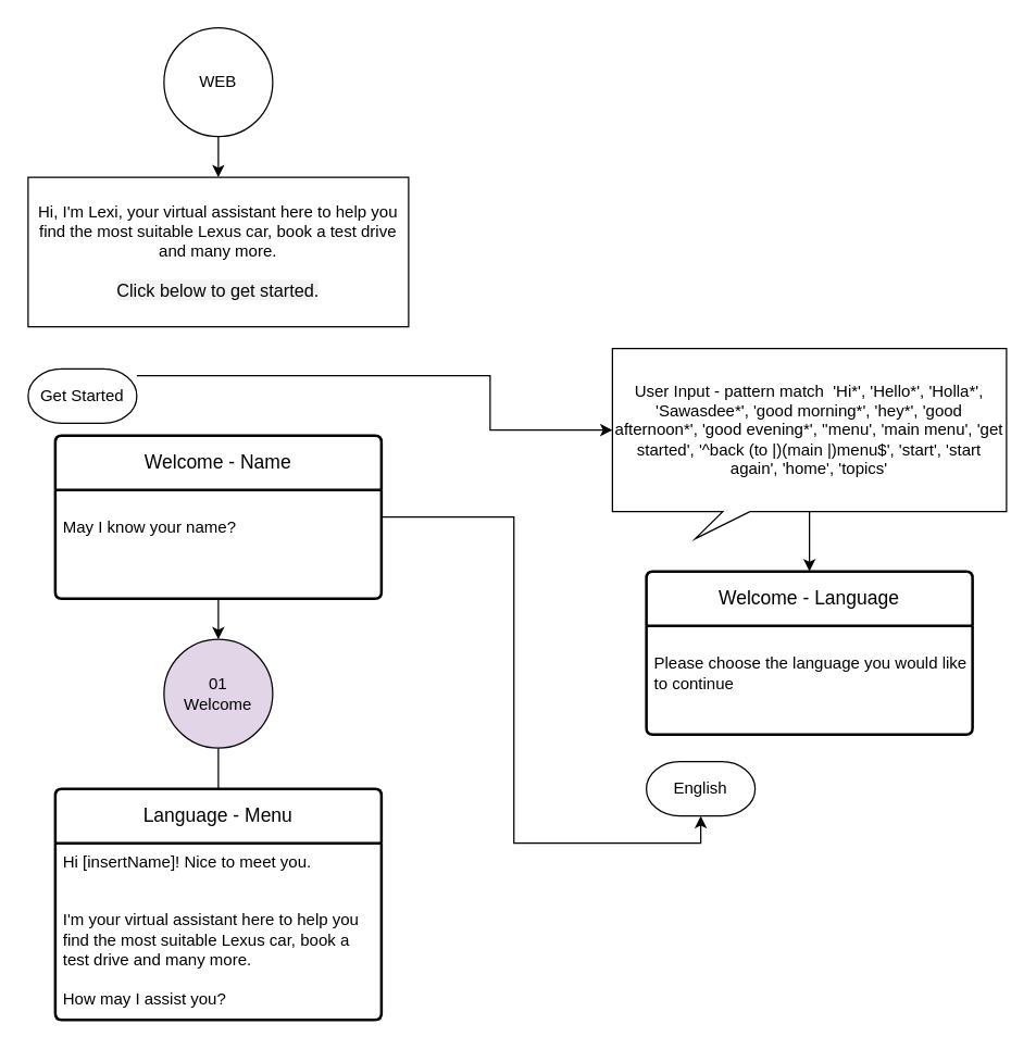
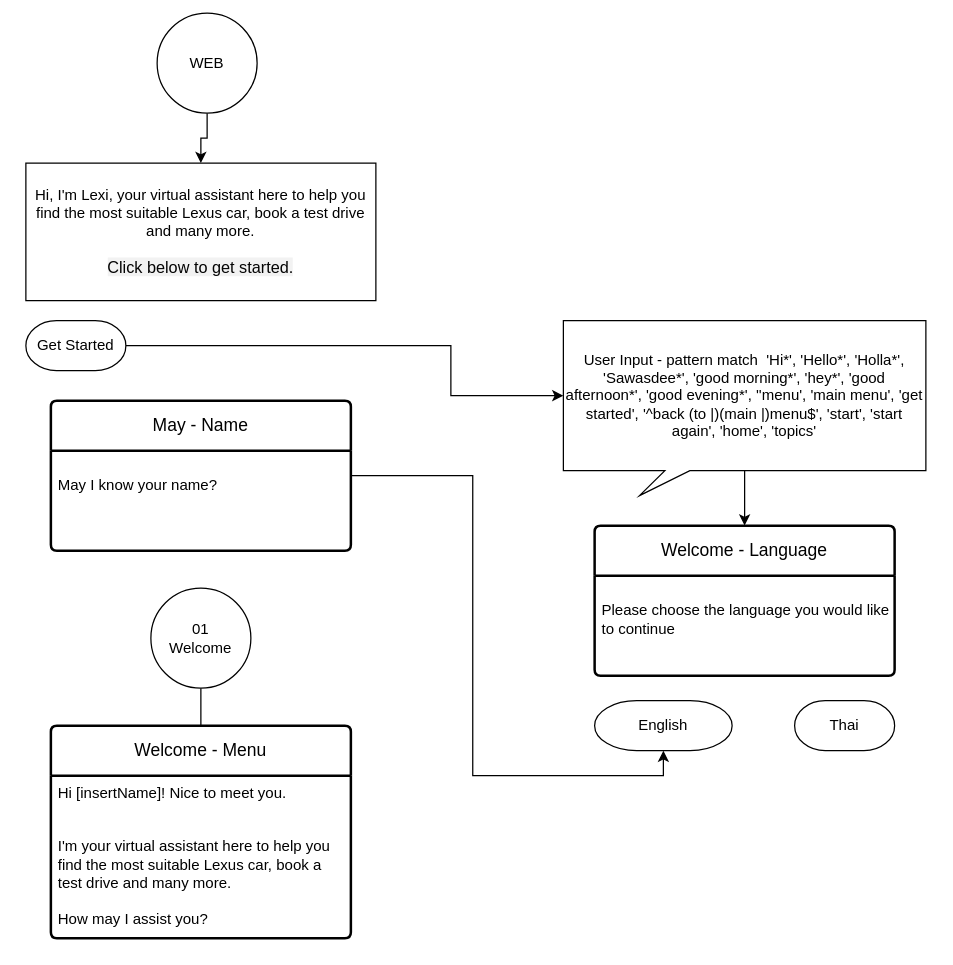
- <mxCell id="3" value="WEB" style="ellipse;whiteSpace=wrap;html=1;aspect=fixed;" vertex="1" parent="1"><mxGeometry x="120" y="20" width="80" height="80" as="geometry" /></mxCell>
+ <mxCell id="3" value="WEB" style="ellipse;whiteSpace=wrap;html=1;aspect=fixed;" vertex="1" parent="1"><mxGeometry x="125" y="10" width="80" height="80" as="geometry" /></mxCell>
- <mxCell id="5" value="Get Started" style="strokeWidth=1;html=1;shape=mxgraph.flowchart.terminator;whiteSpace=wrap;" vertex="1" parent="1"><mxGeometry x="20" y="271" width="80" height="40" as="geometry" /></mxCell>
+ <mxCell id="5" value="Get Started" style="strokeWidth=1;html=1;shape=mxgraph.flowchart.terminator;whiteSpace=wrap;" vertex="1" parent="1"><mxGeometry x="20" y="256" width="80" height="40" as="geometry" /></mxCell>
- <mxCell id="16" value="Welcome - Name" style="swimlane;childLayout=stackLayout;horizontal=1;startSize=40;horizontalStack=0;rounded=1;fontSize=14;fontStyle=0;strokeWidth=2;resizeParent=0;resizeLast=1;shadow=0;dashed=0;align=center;arcSize=4;whiteSpace=wrap;html=1;" vertex="1" parent="1"><mxGeometry x="40" y="320" width="240" height="120" as="geometry" /></mxCell>
+ <mxCell id="16" value="May - Name" style="swimlane;childLayout=stackLayout;horizontal=1;startSize=40;horizontalStack=0;rounded=1;fontSize=14;fontStyle=0;strokeWidth=2;resizeParent=0;resizeLast=1;shadow=0;dashed=0;align=center;arcSize=4;whiteSpace=wrap;html=1;" vertex="1" parent="1"><mxGeometry x="40" y="320" width="240" height="120" as="geometry" /></mxCell>
- <mxCell id="19" style="edgeStyle=orthogonalEdgeStyle;rounded=0;orthogonalLoop=1;jettySize=auto;html=1;entryX=0.5;entryY=0;entryDx=0;entryDy=0;" edge="1" parent="1" source="17" target="11"><mxGeometry relative="1" as="geometry" /></mxCell>
- <mxCell id="11" value="01&lt;br&gt;Welcome" style="ellipse;whiteSpace=wrap;html=1;aspect=fixed;fillColor=#e1d5e7;" vertex="1" parent="1"><mxGeometry x="120" y="470" width="80" height="80" as="geometry" /></mxCell>
+ <mxCell id="11" value="01&lt;br&gt;Welcome" style="ellipse;whiteSpace=wrap;html=1;aspect=fixed;" vertex="1" parent="1"><mxGeometry x="120" y="470" width="80" height="80" as="geometry" /></mxCell>
- <mxCell id="8" value="English" style="strokeWidth=1;html=1;shape=mxgraph.flowchart.terminator;whiteSpace=wrap;" vertex="1" parent="1"><mxGeometry x="475" y="560" width="80" height="40" as="geometry" /></mxCell>
+ <mxCell id="8" value="English" style="strokeWidth=1;html=1;shape=mxgraph.flowchart.terminator;whiteSpace=wrap;" vertex="1" parent="1"><mxGeometry x="475" y="560" width="110" height="40" as="geometry" /></mxCell>
+ <mxCell id="9" value="Thai" style="strokeWidth=1;html=1;shape=mxgraph.flowchart.terminator;whiteSpace=wrap;" vertex="1" parent="1"><mxGeometry x="635" y="560" width="80" height="40" as="geometry" /></mxCell>
- <mxCell id="14" value="Language - Menu" style="swimlane;childLayout=stackLayout;horizontal=1;startSize=40;horizontalStack=0;rounded=1;fontSize=14;fontStyle=0;strokeWidth=2;resizeParent=0;resizeLast=1;shadow=0;dashed=0;align=center;arcSize=4;whiteSpace=wrap;html=1;" vertex="1" parent="1"><mxGeometry x="40" y="580" width="240" height="170" as="geometry" /></mxCell>
+ <mxCell id="14" value="Welcome - Menu" style="swimlane;childLayout=stackLayout;horizontal=1;startSize=40;horizontalStack=0;rounded=1;fontSize=14;fontStyle=0;strokeWidth=2;resizeParent=0;resizeLast=1;shadow=0;dashed=0;align=center;arcSize=4;whiteSpace=wrap;html=1;" vertex="1" parent="1"><mxGeometry x="40" y="580" width="240" height="170" as="geometry" /></mxCell>
